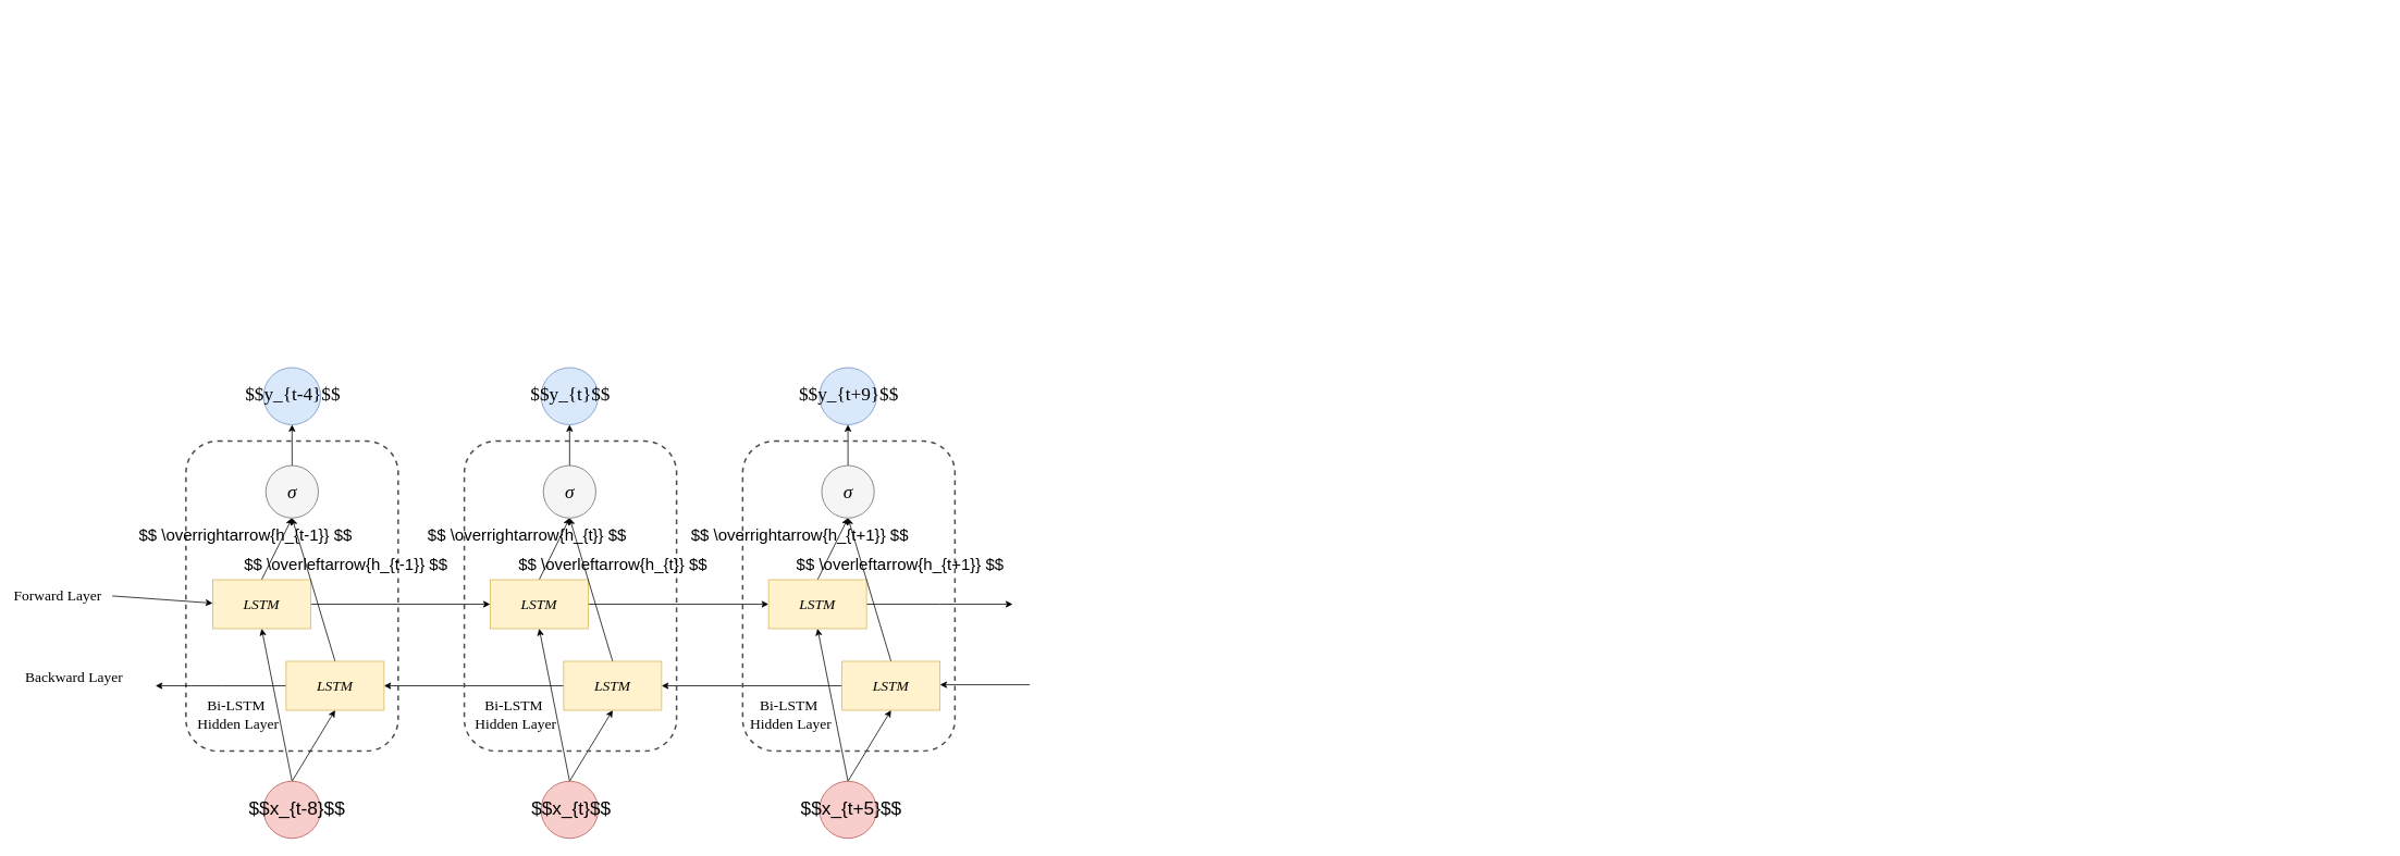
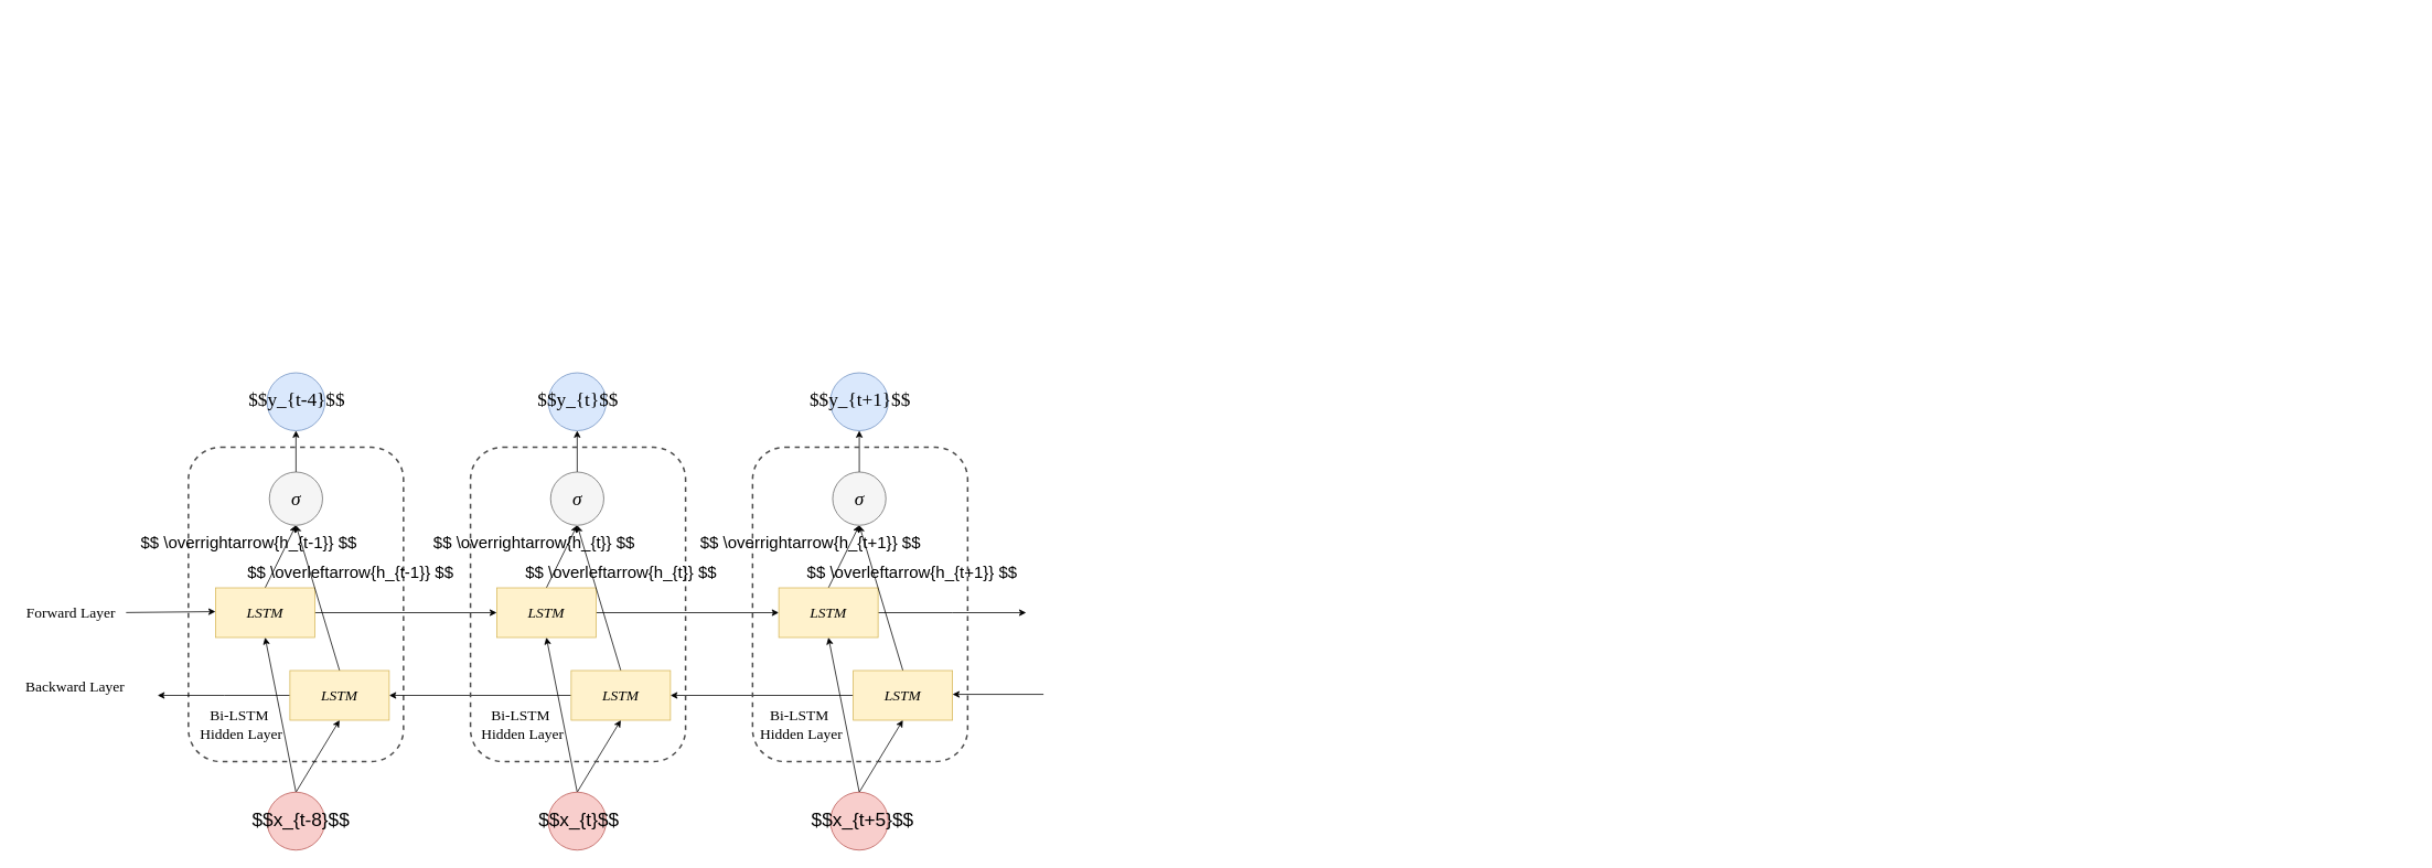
- <mxCell id="41" value="&lt;span style=&quot;font-size: 23px;&quot;&gt;&lt;font face=&quot;Times New Roman&quot; style=&quot;font-size: 23px;&quot;&gt;$$y_{t+9}$$&lt;/font&gt;&lt;/span&gt;" style="text;html=1;align=center;verticalAlign=middle;resizable=0;points=[];autosize=1;strokeColor=none;fillColor=none;fontSize=23;container=0;" vertex="1" parent="1"><mxGeometry x="964.3" y="462.002" width="150" height="40" as="geometry" /></mxCell>
+ <mxCell id="41" value="&lt;span style=&quot;font-size: 23px;&quot;&gt;&lt;font face=&quot;Times New Roman&quot; style=&quot;font-size: 23px;&quot;&gt;$$y_{t+1}$$&lt;/font&gt;&lt;/span&gt;" style="text;html=1;align=center;verticalAlign=middle;resizable=0;points=[];autosize=1;strokeColor=none;fillColor=none;fontSize=23;container=0;" vertex="1" parent="1"><mxGeometry x="964.3" y="462.002" width="150" height="40" as="geometry" /></mxCell>
- <mxCell id="59" value="&lt;font face=&quot;Times New Roman&quot; style=&quot;font-size: 18px;&quot;&gt;Forward Layer&lt;/font&gt;" style="text;html=1;align=center;verticalAlign=middle;resizable=0;points=[];autosize=1;strokeColor=none;fillColor=none;" vertex="1" parent="1"><mxGeometry x="5" y="710" width="130" height="40" as="geometry" /></mxCell>
+ <mxCell id="59" value="&lt;font face=&quot;Times New Roman&quot; style=&quot;font-size: 18px;&quot;&gt;Forward Layer&lt;/font&gt;" style="text;html=1;align=center;verticalAlign=middle;resizable=0;points=[];autosize=1;strokeColor=none;fillColor=none;" vertex="1" parent="1"><mxGeometry x="20" y="720" width="130" height="40" as="geometry" /></mxCell>
